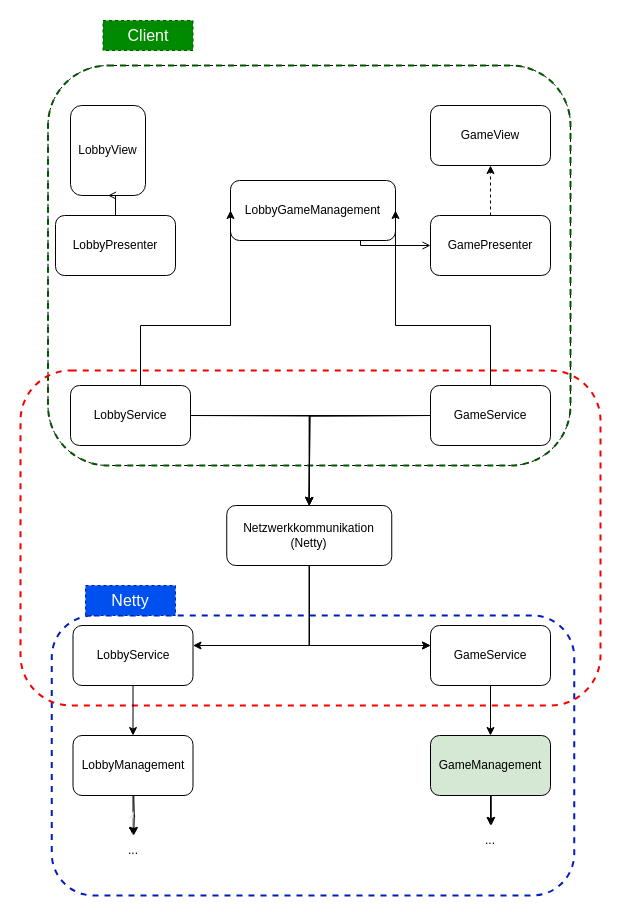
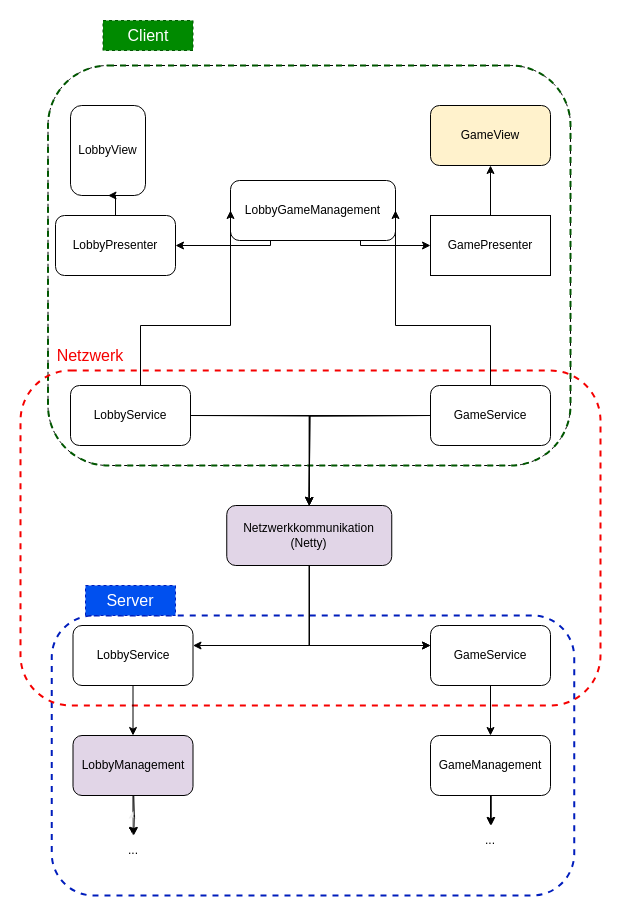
- <mxCell id="7" value="GameView" style="rounded=1;whiteSpace=wrap;html=1;" parent="1" vertex="1"><mxGeometry x="430" y="105" width="120" height="60" as="geometry" /></mxCell>
+ <mxCell id="7" value="GameView" style="rounded=1;whiteSpace=wrap;html=1;fillColor=#fff2cc;" parent="1" vertex="1"><mxGeometry x="430" y="105" width="120" height="60" as="geometry" /></mxCell>
- <mxCell id="10" value="" style="edgeStyle=orthogonalEdgeStyle;rounded=0;orthogonalLoop=1;jettySize=auto;html=1;labelBackgroundColor=#000000;strokeColor=#000000;fontColor=#000000;dashed=1;" edge="1" parent="1" source="11" target="7"><mxGeometry relative="1" as="geometry" /></mxCell>
+ <mxCell id="10" value="" style="edgeStyle=orthogonalEdgeStyle;rounded=0;orthogonalLoop=1;jettySize=auto;html=1;labelBackgroundColor=#000000;strokeColor=#000000;fontColor=#000000;" edge="1" parent="1" source="11" target="7"><mxGeometry relative="1" as="geometry" /></mxCell>
- <mxCell id="8" value="" style="edgeStyle=orthogonalEdgeStyle;rounded=0;orthogonalLoop=1;jettySize=auto;html=1;labelBackgroundColor=#000000;strokeColor=#000000;fontColor=#000000;endArrow=open;" edge="1" parent="1" source="9" target="6"><mxGeometry relative="1" as="geometry" /></mxCell>
+ <mxCell id="8" value="" style="edgeStyle=orthogonalEdgeStyle;rounded=0;orthogonalLoop=1;jettySize=auto;html=1;labelBackgroundColor=#000000;strokeColor=#000000;fontColor=#000000;" edge="1" parent="1" source="9" target="6"><mxGeometry relative="1" as="geometry" /></mxCell>
+ <mxCell id="12" style="edgeStyle=orthogonalEdgeStyle;rounded=0;orthogonalLoop=1;jettySize=auto;html=1;entryX=1;entryY=0.5;entryDx=0;entryDy=0;labelBackgroundColor=#000000;strokeColor=#000000;fontColor=#000000;" edge="1" parent="1" source="14" target="9"><mxGeometry relative="1" as="geometry"><Array as="points"><mxPoint x="270" y="245" /></Array></mxGeometry></mxCell>
- <mxCell id="13" style="edgeStyle=orthogonalEdgeStyle;rounded=0;orthogonalLoop=1;jettySize=auto;html=1;entryX=0;entryY=0.5;entryDx=0;entryDy=0;labelBackgroundColor=#000000;strokeColor=#000000;fontColor=#000000;endArrow=open;" edge="1" parent="1" source="14" target="11"><mxGeometry relative="1" as="geometry"><Array as="points"><mxPoint x="360" y="245" /></Array></mxGeometry></mxCell>
+ <mxCell id="13" style="edgeStyle=orthogonalEdgeStyle;rounded=0;orthogonalLoop=1;jettySize=auto;html=1;entryX=0;entryY=0.5;entryDx=0;entryDy=0;labelBackgroundColor=#000000;strokeColor=#000000;fontColor=#000000;" edge="1" parent="1" source="14" target="11"><mxGeometry relative="1" as="geometry"><Array as="points"><mxPoint x="360" y="245" /></Array></mxGeometry></mxCell>
- <mxCell id="11" value="GamePresenter" style="rounded=1;whiteSpace=wrap;html=1;" parent="1" vertex="1"><mxGeometry x="430" y="215" width="120" height="60" as="geometry" /></mxCell>
+ <mxCell id="11" value="GamePresenter" style="whiteSpace=wrap;html=1;rounded=0;" parent="1" vertex="1"><mxGeometry x="430" y="215" width="120" height="60" as="geometry" /></mxCell>
+ <mxCell id="38" value="&lt;font color=&quot;#f50000&quot;&gt;Netzwerk&lt;/font&gt;" style="text;html=1;strokeColor=none;fillColor=none;align=center;verticalAlign=middle;whiteSpace=wrap;rounded=0;dashed=1;fontSize=16;" parent="1" vertex="1"><mxGeometry x="60" y="340" width="60" height="30" as="geometry" /></mxCell>
- <mxCell id="32" value="Netzwerkkommunikation&lt;br&gt;(Netty)" style="rounded=1;whiteSpace=wrap;html=1;" parent="1" vertex="1"><mxGeometry x="226.25" y="505" width="165" height="60" as="geometry" /></mxCell>
+ <mxCell id="32" value="Netzwerkkommunikation&lt;br&gt;(Netty)" style="rounded=1;whiteSpace=wrap;html=1;fillColor=#e1d5e7;" parent="1" vertex="1"><mxGeometry x="226.25" y="505" width="165" height="60" as="geometry" /></mxCell>
- <mxCell id="36" value="&lt;font style=&quot;font-size: 16px;&quot;&gt;Netty&lt;/font&gt;" style="text;html=1;align=center;verticalAlign=middle;whiteSpace=wrap;rounded=0;dashed=1;fontColor=#ffffff;fillColor=#0050ef;strokeColor=#001DBC;" parent="1" vertex="1"><mxGeometry x="85" y="585" width="90" height="30" as="geometry" /></mxCell>
+ <mxCell id="36" value="&lt;font style=&quot;font-size: 16px;&quot;&gt;Server&lt;/font&gt;" style="text;html=1;align=center;verticalAlign=middle;whiteSpace=wrap;rounded=0;dashed=1;fontColor=#ffffff;fillColor=#0050ef;strokeColor=#001DBC;" parent="1" vertex="1"><mxGeometry x="85" y="585" width="90" height="30" as="geometry" /></mxCell>
- <mxCell id="29" value="LobbyManagement" style="rounded=1;whiteSpace=wrap;html=1;" parent="1" vertex="1"><mxGeometry x="72.5" y="735" width="120" height="60" as="geometry" /></mxCell>
+ <mxCell id="29" value="LobbyManagement" style="rounded=1;whiteSpace=wrap;html=1;fillColor=#e1d5e7;" parent="1" vertex="1"><mxGeometry x="72.5" y="735" width="120" height="60" as="geometry" /></mxCell>
- <mxCell id="27" value="GameManagement" style="rounded=1;whiteSpace=wrap;html=1;fillColor=#d5e8d4;" parent="1" vertex="1"><mxGeometry x="430" y="735" width="120" height="60" as="geometry" /></mxCell>
+ <mxCell id="27" value="GameManagement" style="rounded=1;whiteSpace=wrap;html=1;" parent="1" vertex="1"><mxGeometry x="430" y="735" width="120" height="60" as="geometry" /></mxCell>
